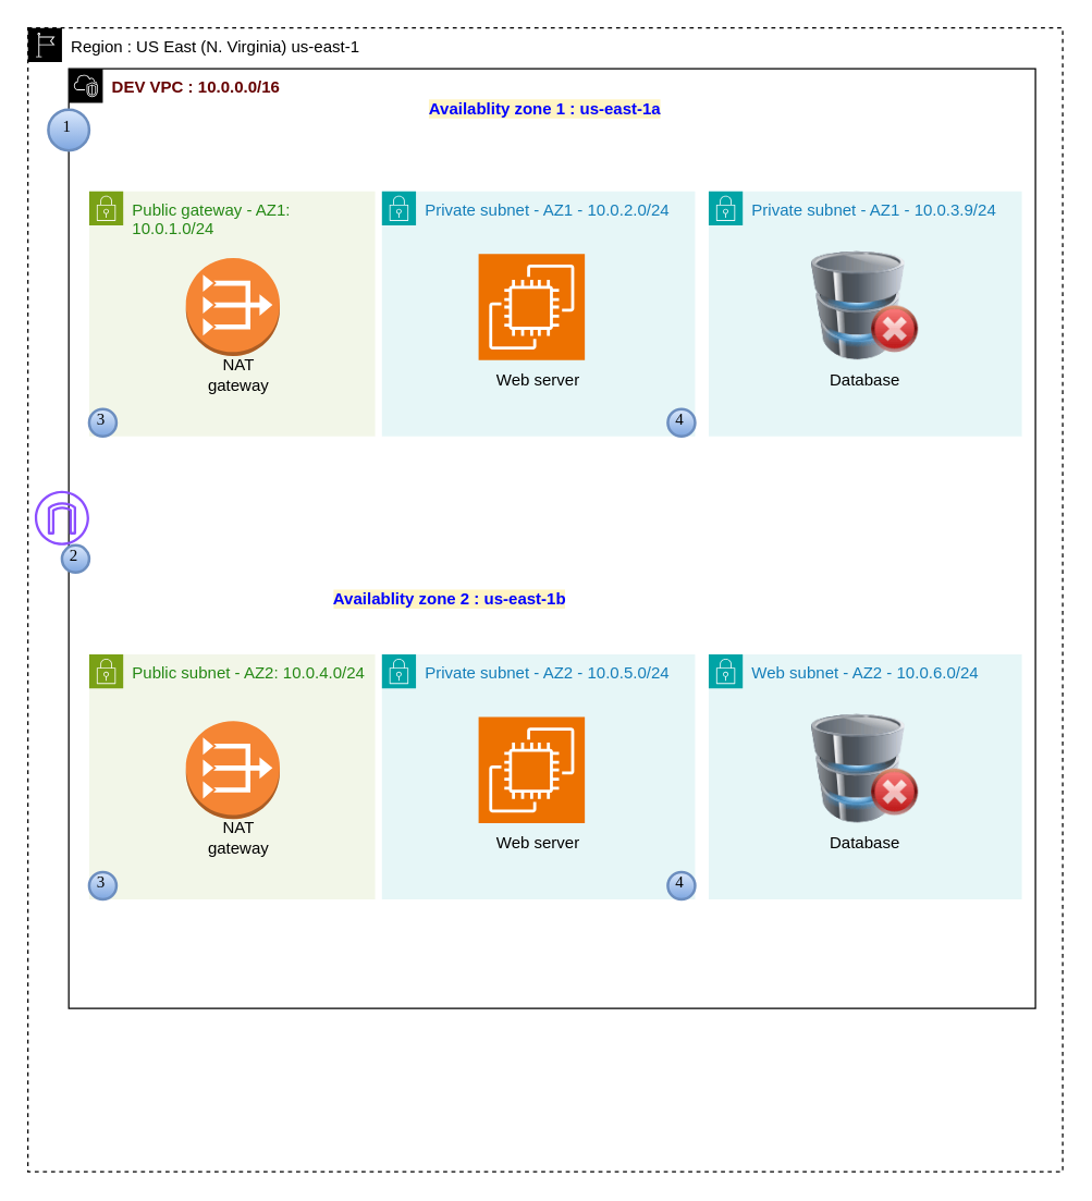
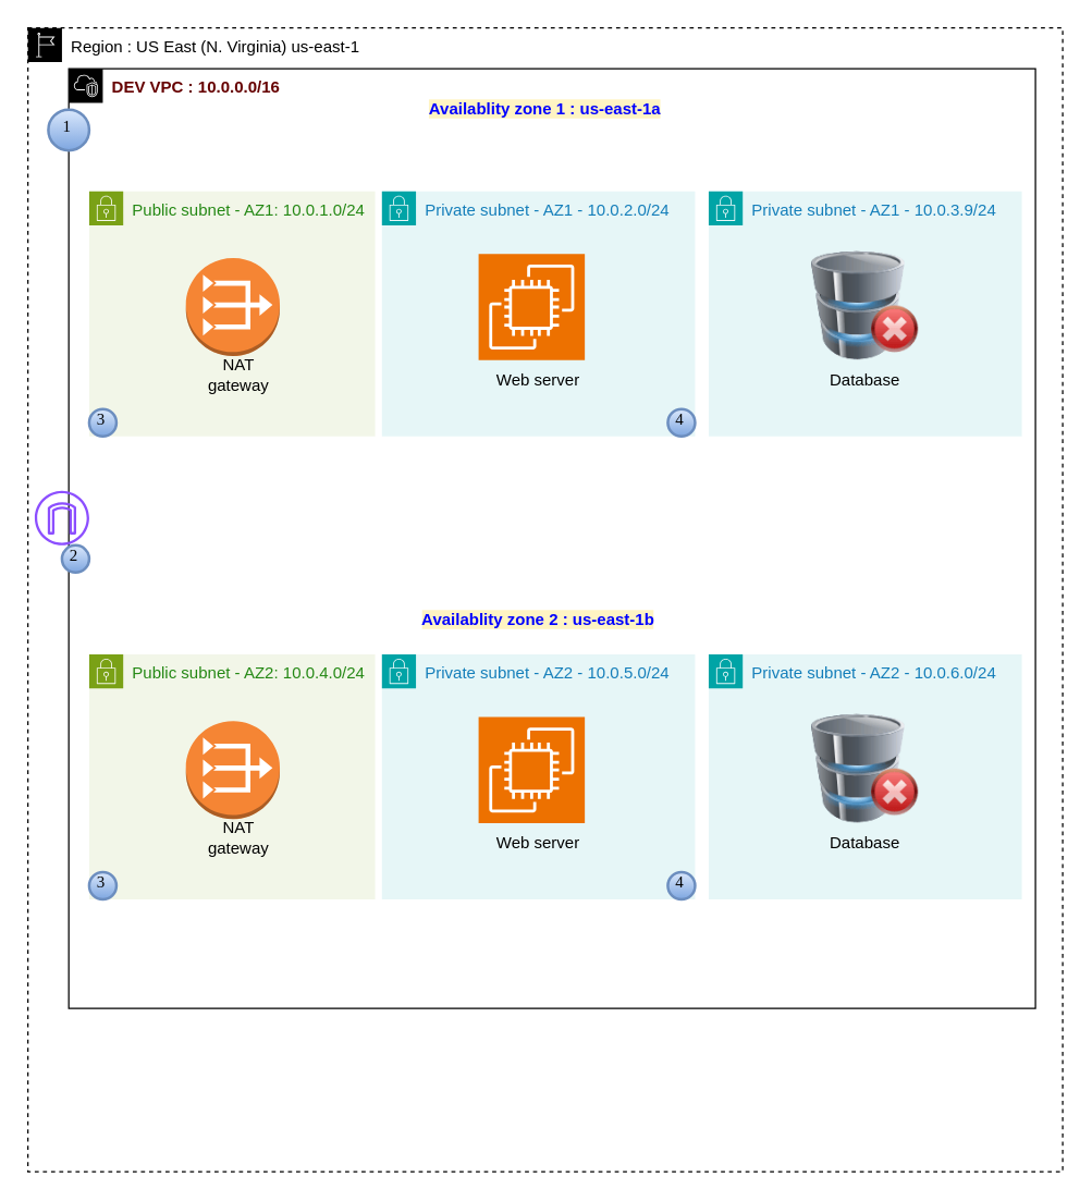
- <mxCell id="12" value="Public gateway - AZ1: 10.0.1.0/24" style="points=[[0,0],[0.25,0],[0.5,0],[0.75,0],[1,0],[1,0.25],[1,0.5],[1,0.75],[1,1],[0.75,1],[0.5,1],[0.25,1],[0,1],[0,0.75],[0,0.5],[0,0.25]];outlineConnect=0;gradientColor=none;html=1;whiteSpace=wrap;fontSize=12;fontStyle=0;container=1;pointerEvents=0;collapsible=0;recursiveResize=0;shape=mxgraph.aws4.group;grIcon=mxgraph.aws4.group_security_group;grStroke=0;strokeColor=#7AA116;fillColor=#F2F6E8;verticalAlign=top;align=left;spacingLeft=30;fontColor=#248814;dashed=0;" vertex="1" parent="3"><mxGeometry x="15" y="90" width="210" height="180" as="geometry" /></mxCell>
+ <mxCell id="12" value="Public subnet - AZ1: 10.0.1.0/24" style="points=[[0,0],[0.25,0],[0.5,0],[0.75,0],[1,0],[1,0.25],[1,0.5],[1,0.75],[1,1],[0.75,1],[0.5,1],[0.25,1],[0,1],[0,0.75],[0,0.5],[0,0.25]];outlineConnect=0;gradientColor=none;html=1;whiteSpace=wrap;fontSize=12;fontStyle=0;container=1;pointerEvents=0;collapsible=0;recursiveResize=0;shape=mxgraph.aws4.group;grIcon=mxgraph.aws4.group_security_group;grStroke=0;strokeColor=#7AA116;fillColor=#F2F6E8;verticalAlign=top;align=left;spacingLeft=30;fontColor=#248814;dashed=0;" vertex="1" parent="3"><mxGeometry x="15" y="90" width="210" height="180" as="geometry" /></mxCell>
- <mxCell id="31" value="&lt;b style=&quot;border-color: var(--border-color); text-align: left;&quot;&gt;&lt;font color=&quot;#0000ff&quot; style=&quot;border-color: var(--border-color); background-color: rgb(255, 244, 195);&quot;&gt;Availablity zone 2 : us-east-1b&lt;/font&gt;&lt;/b&gt;" style="text;html=1;strokeColor=none;fillColor=none;align=center;verticalAlign=middle;whiteSpace=wrap;rounded=0;shadow=0;" vertex="1" parent="3"><mxGeometry x="175" y="375" width="210" height="30" as="geometry" /></mxCell>
+ <mxCell id="31" value="&lt;b style=&quot;border-color: var(--border-color); text-align: left;&quot;&gt;&lt;font color=&quot;#0000ff&quot; style=&quot;border-color: var(--border-color); background-color: rgb(255, 244, 195);&quot;&gt;Availablity zone 2 : us-east-1b&lt;/font&gt;&lt;/b&gt;" style="text;html=1;strokeColor=none;fillColor=none;align=center;verticalAlign=middle;whiteSpace=wrap;rounded=0;shadow=0;" vertex="1" parent="3"><mxGeometry x="240" y="390" width="210" height="30" as="geometry" /></mxCell>
- <mxCell id="20" value="Web subnet - AZ2 - 10.0.6.0/24" style="points=[[0,0],[0.25,0],[0.5,0],[0.75,0],[1,0],[1,0.25],[1,0.5],[1,0.75],[1,1],[0.75,1],[0.5,1],[0.25,1],[0,1],[0,0.75],[0,0.5],[0,0.25]];outlineConnect=0;gradientColor=none;html=1;whiteSpace=wrap;fontSize=12;fontStyle=0;container=1;pointerEvents=0;collapsible=0;recursiveResize=0;shape=mxgraph.aws4.group;grIcon=mxgraph.aws4.group_security_group;grStroke=0;strokeColor=#00A4A6;fillColor=#E6F6F7;verticalAlign=top;align=left;spacingLeft=30;fontColor=#147EBA;dashed=0;" vertex="1" parent="3"><mxGeometry x="470" y="430" width="230" height="180" as="geometry" /></mxCell>
+ <mxCell id="20" value="Private subnet - AZ2 - 10.0.6.0/24" style="points=[[0,0],[0.25,0],[0.5,0],[0.75,0],[1,0],[1,0.25],[1,0.5],[1,0.75],[1,1],[0.75,1],[0.5,1],[0.25,1],[0,1],[0,0.75],[0,0.5],[0,0.25]];outlineConnect=0;gradientColor=none;html=1;whiteSpace=wrap;fontSize=12;fontStyle=0;container=1;pointerEvents=0;collapsible=0;recursiveResize=0;shape=mxgraph.aws4.group;grIcon=mxgraph.aws4.group_security_group;grStroke=0;strokeColor=#00A4A6;fillColor=#E6F6F7;verticalAlign=top;align=left;spacingLeft=30;fontColor=#147EBA;dashed=0;" vertex="1" parent="3"><mxGeometry x="470" y="430" width="230" height="180" as="geometry" /></mxCell>
